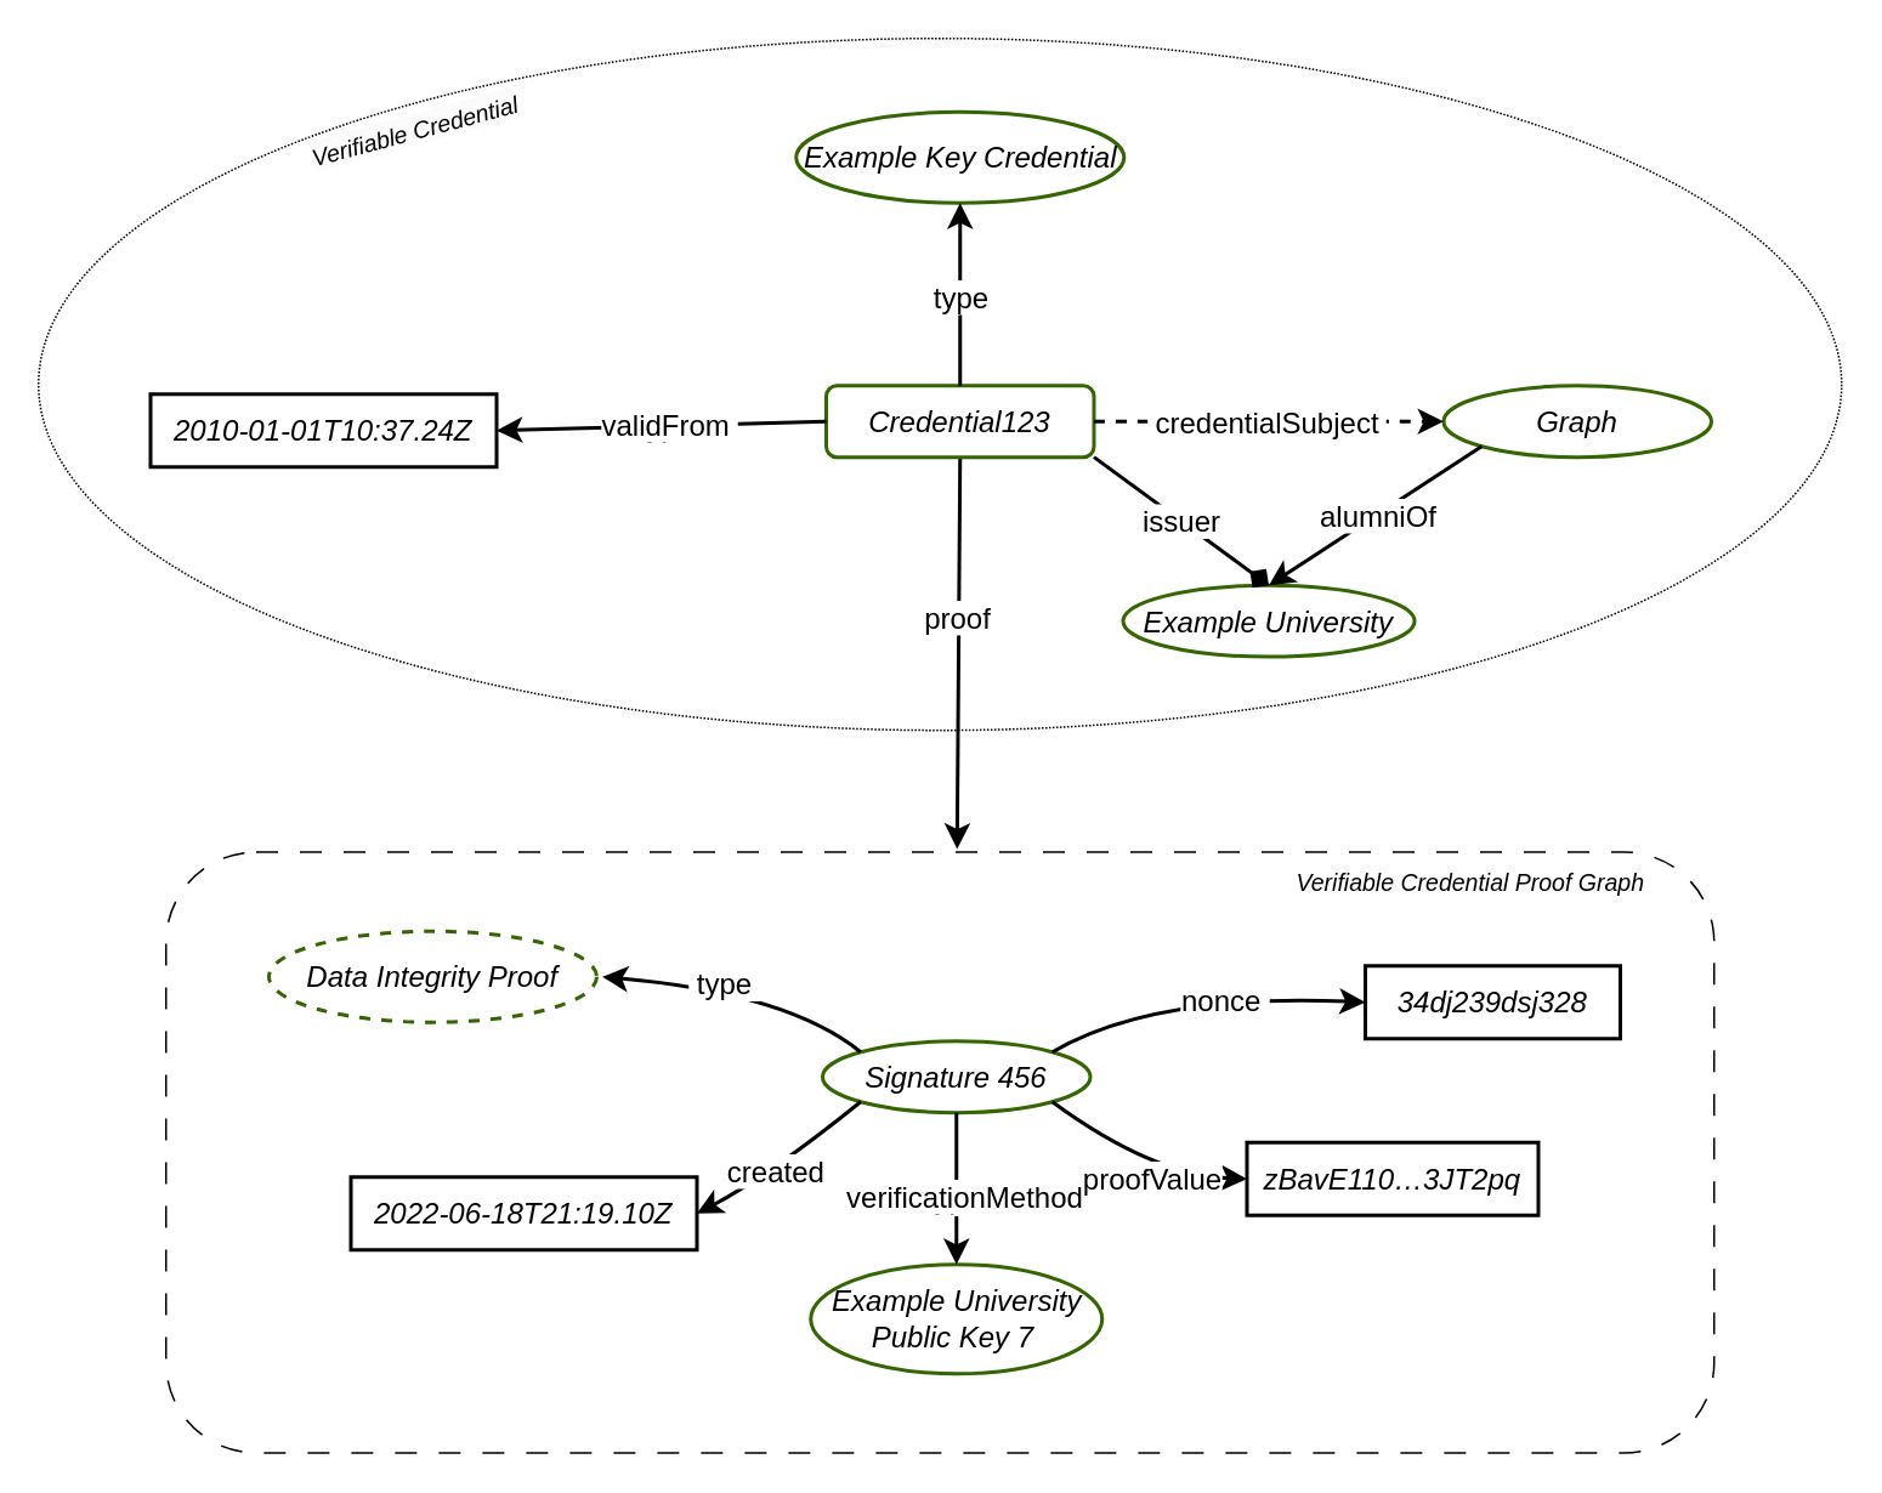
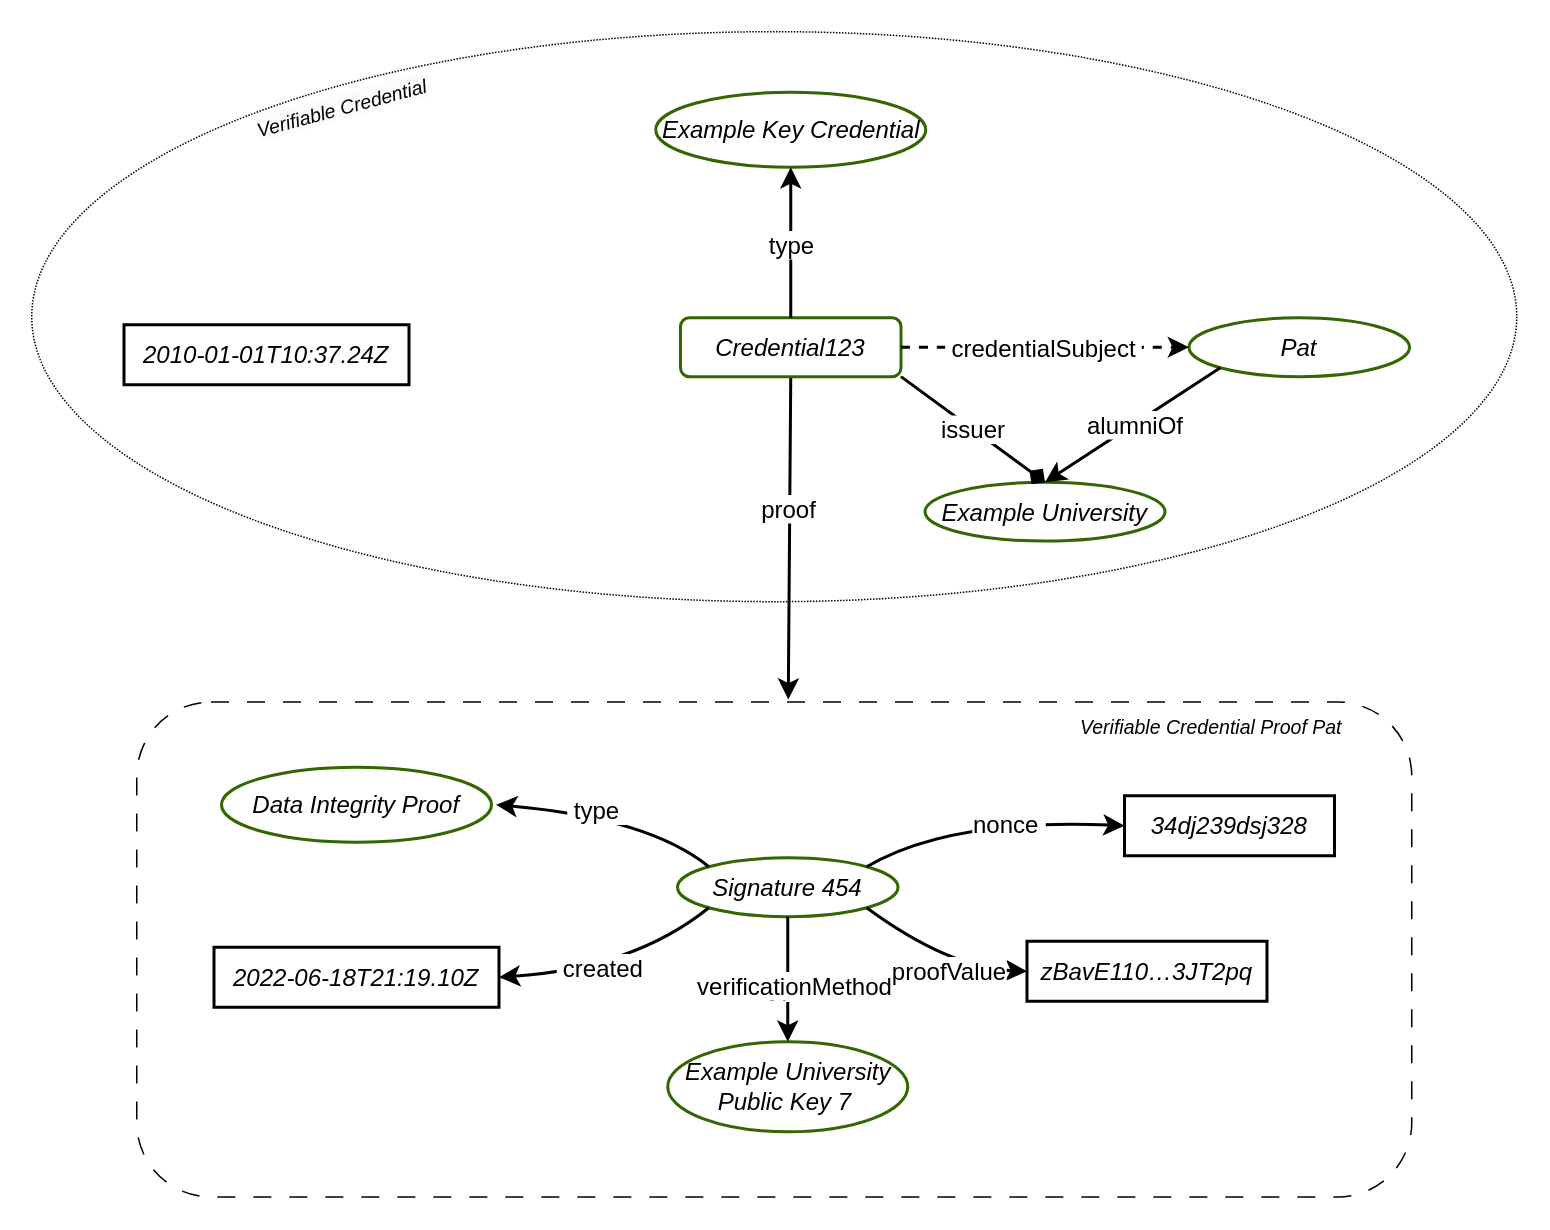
- <mxCell id="31" value="&lt;i&gt;&lt;font color=&quot;#000000&quot;&gt;Graph&lt;/font&gt;&lt;/i&gt;" style="ellipse;whiteSpace=wrap;html=1;fontSize=16;fillColor=none;strokeWidth=2;strokeColor=#336600;" parent="24" vertex="1"><mxGeometry x="771.5" y="190.78" width="147" height="39.22" as="geometry" /></mxCell>
+ <mxCell id="31" value="&lt;i&gt;&lt;font color=&quot;#000000&quot;&gt;Pat&lt;/font&gt;&lt;/i&gt;" style="ellipse;whiteSpace=wrap;html=1;fontSize=16;fillColor=none;strokeWidth=2;strokeColor=#336600;" parent="24" vertex="1"><mxGeometry x="771.5" y="190.78" width="147" height="39.22" as="geometry" /></mxCell>
- <mxCell id="36" value="" style="endArrow=classic;html=1;rounded=0;fontSize=12;startSize=8;endSize=8;curved=1;exitX=0;exitY=0.5;exitDx=0;exitDy=0;entryX=1;entryY=0.5;entryDx=0;entryDy=0;strokeWidth=2;" parent="24" source="30" target="28" edge="1"><mxGeometry width="50" height="50" relative="1" as="geometry"><mxPoint x="-698.5" y="-549.22" as="sourcePoint" /><mxPoint x="-698.5" y="-649.22" as="targetPoint" /></mxGeometry></mxCell>
- <mxCell id="37" value="type" style="edgeLabel;html=1;align=center;verticalAlign=middle;resizable=0;points=[];fontSize=16;" parent="36" vertex="1" connectable="0"><mxGeometry x="-0.016" relative="1" as="geometry"><mxPoint as="offset" /></mxGeometry></mxCell>
- <mxCell id="38" value="validFrom&amp;nbsp;" style="edgeLabel;html=1;align=center;verticalAlign=middle;resizable=0;points=[];fontSize=16;" parent="36" vertex="1" connectable="0"><mxGeometry x="-0.041" y="-1" relative="1" as="geometry"><mxPoint as="offset" /></mxGeometry></mxCell>
- <mxCell id="21" value="&lt;i&gt;&lt;font style=&quot;font-size: 13px;&quot;&gt;Verifiable Credential Proof Graph&lt;/font&gt;&lt;/i&gt;" style="text;html=1;strokeColor=none;fillColor=none;align=center;verticalAlign=middle;whiteSpace=wrap;rounded=0;fontSize=16;" parent="1" vertex="1"><mxGeometry x="632" y="467.5" width="350" height="30" as="geometry" /></mxCell>
+ <mxCell id="21" value="&lt;i&gt;&lt;font style=&quot;font-size: 13px;&quot;&gt;Verifiable Credential Proof Pat&lt;/font&gt;&lt;/i&gt;" style="text;html=1;strokeColor=none;fillColor=none;align=center;verticalAlign=middle;whiteSpace=wrap;rounded=0;fontSize=16;" parent="1" vertex="1"><mxGeometry x="632" y="467.5" width="350" height="30" as="geometry" /></mxCell>
- <mxCell id="7" value="&lt;i&gt;&lt;font color=&quot;#000000&quot;&gt;Data Integrity Proof&lt;/font&gt;&lt;/i&gt;" style="ellipse;whiteSpace=wrap;html=1;fontSize=16;fillColor=none;strokeWidth=2;strokeColor=#336600;shadow=0;perimeterSpacing=3;dashed=1;" parent="4" vertex="1"><mxGeometry x="5" width="180" height="50" as="geometry" /></mxCell>
+ <mxCell id="7" value="&lt;i&gt;&lt;font color=&quot;#000000&quot;&gt;Data Integrity Proof&lt;/font&gt;&lt;/i&gt;" style="ellipse;whiteSpace=wrap;html=1;fontSize=16;fillColor=none;strokeWidth=2;strokeColor=#336600;shadow=0;perimeterSpacing=3;" parent="4" vertex="1"><mxGeometry x="5" width="180" height="50" as="geometry" /></mxCell>
- <mxCell id="3" value="&lt;i&gt;&lt;font color=&quot;#000000&quot;&gt;Signature 456&lt;/font&gt;&lt;/i&gt;" style="ellipse;whiteSpace=wrap;html=1;fontSize=16;fillColor=none;strokeWidth=2;strokeColor=#336600;" parent="1" vertex="1"><mxGeometry x="451" y="571.39" width="147" height="39.22" as="geometry" /></mxCell>
+ <mxCell id="3" value="&lt;i&gt;&lt;font color=&quot;#000000&quot;&gt;Signature 454&lt;/font&gt;&lt;/i&gt;" style="ellipse;whiteSpace=wrap;html=1;fontSize=16;fillColor=none;strokeWidth=2;strokeColor=#336600;" parent="1" vertex="1"><mxGeometry x="451" y="571.39" width="147" height="39.22" as="geometry" /></mxCell>
- <mxCell id="6" value="&lt;i&gt;&lt;font color=&quot;#000000&quot;&gt;2022-06-18T21:19.10Z&lt;/font&gt;&lt;/i&gt;" style="rounded=0;whiteSpace=wrap;html=1;fontSize=16;fillColor=none;strokeWidth=2;" parent="4" vertex="1"><mxGeometry x="50" y="135" width="190" height="40" as="geometry" /></mxCell>
+ <mxCell id="6" value="&lt;i&gt;&lt;font color=&quot;#000000&quot;&gt;2022-06-18T21:19.10Z&lt;/font&gt;&lt;/i&gt;" style="rounded=0;whiteSpace=wrap;html=1;fontSize=16;fillColor=none;strokeWidth=2;" parent="4" vertex="1"><mxGeometry y="120" width="190" height="40" as="geometry" /></mxCell>
